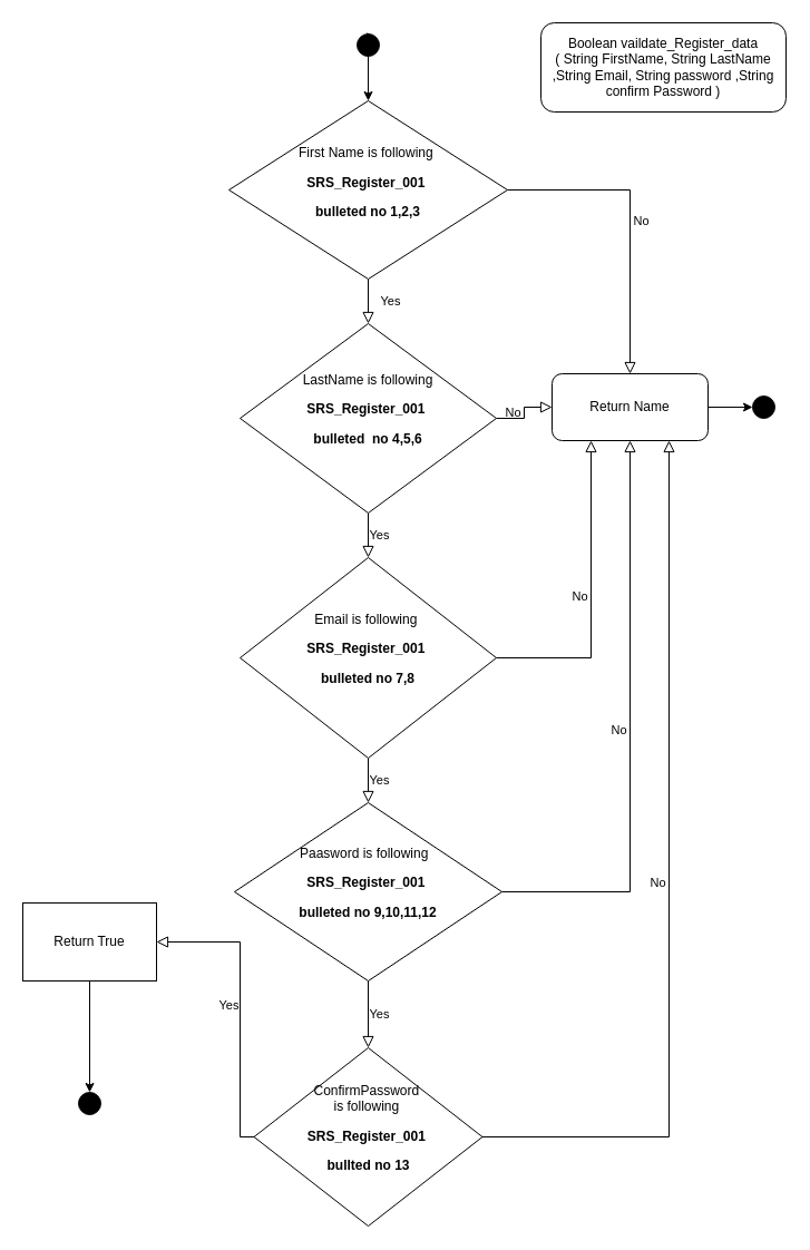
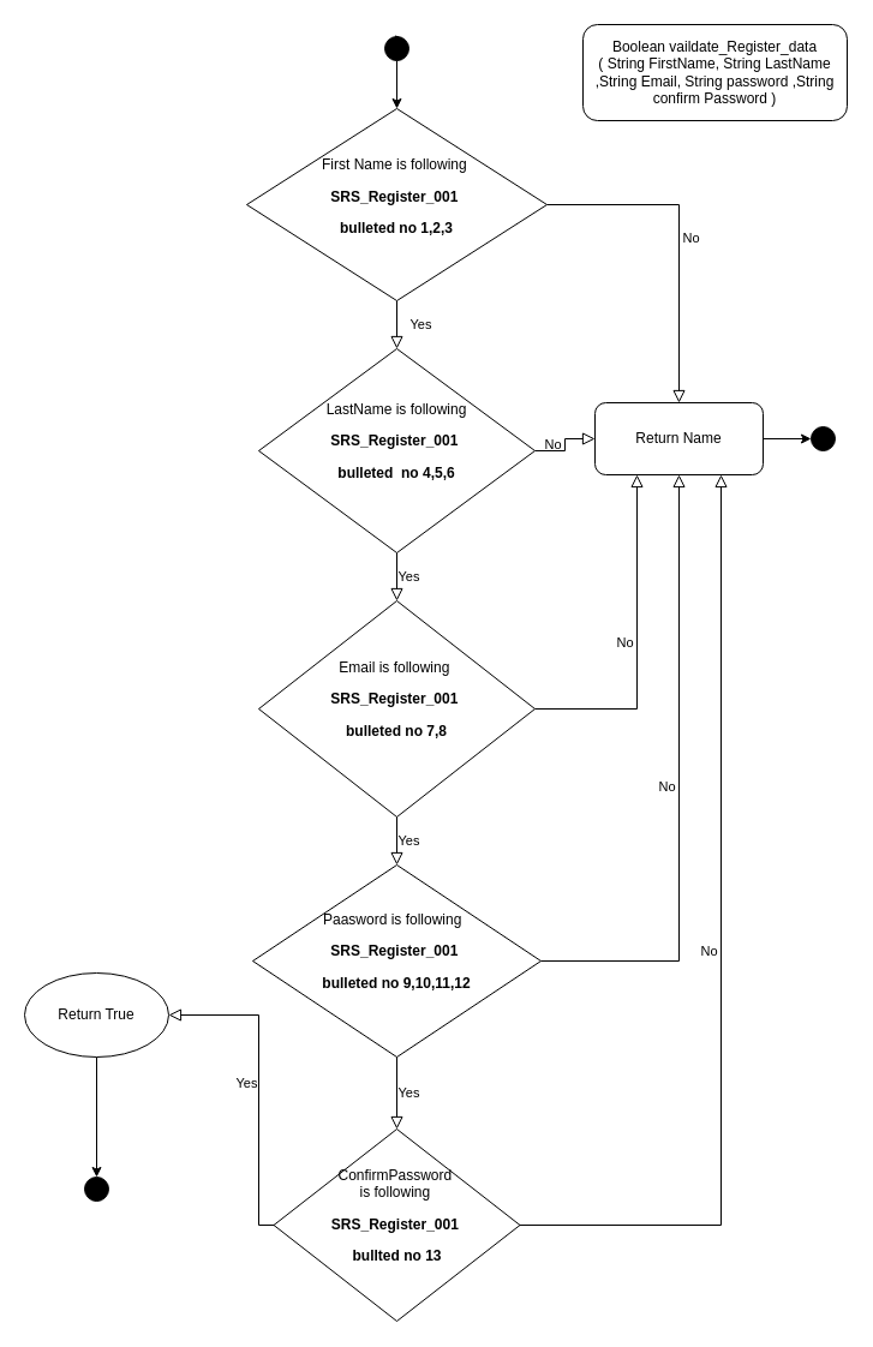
- <mxCell id="24" value="Return True" style="rounded=0;whiteSpace=wrap;html=1;" parent="1" vertex="1"><mxGeometry x="20" y="810" width="120" height="70" as="geometry" /></mxCell>
+ <mxCell id="24" value="Return True" style="ellipse;whiteSpace=wrap;html=1;" parent="1" vertex="1"><mxGeometry x="20" y="810" width="120" height="70" as="geometry" /></mxCell>
